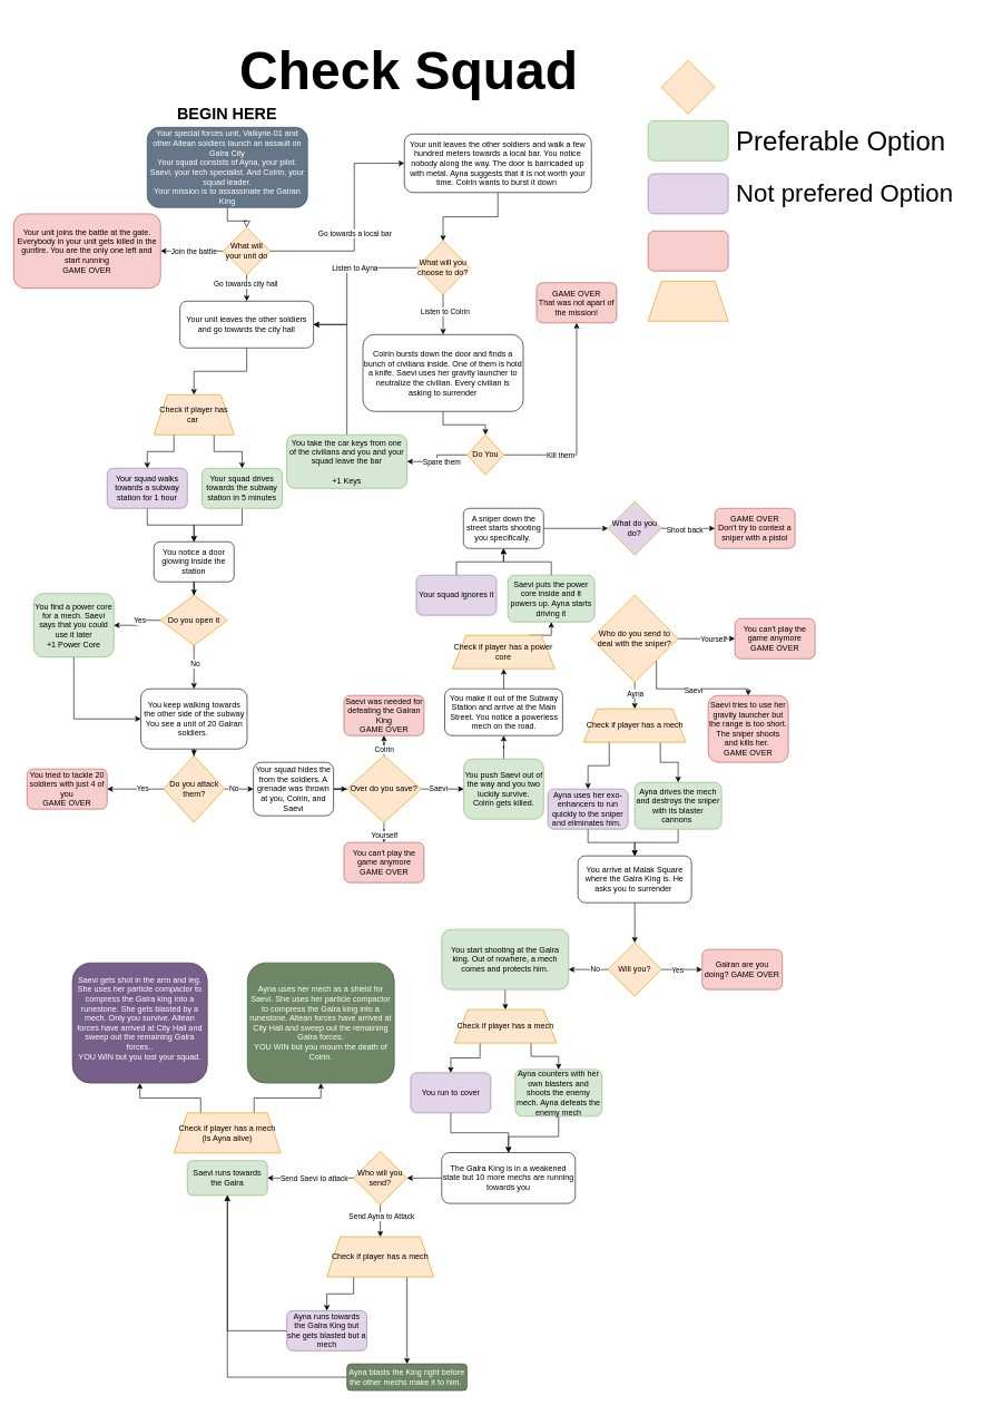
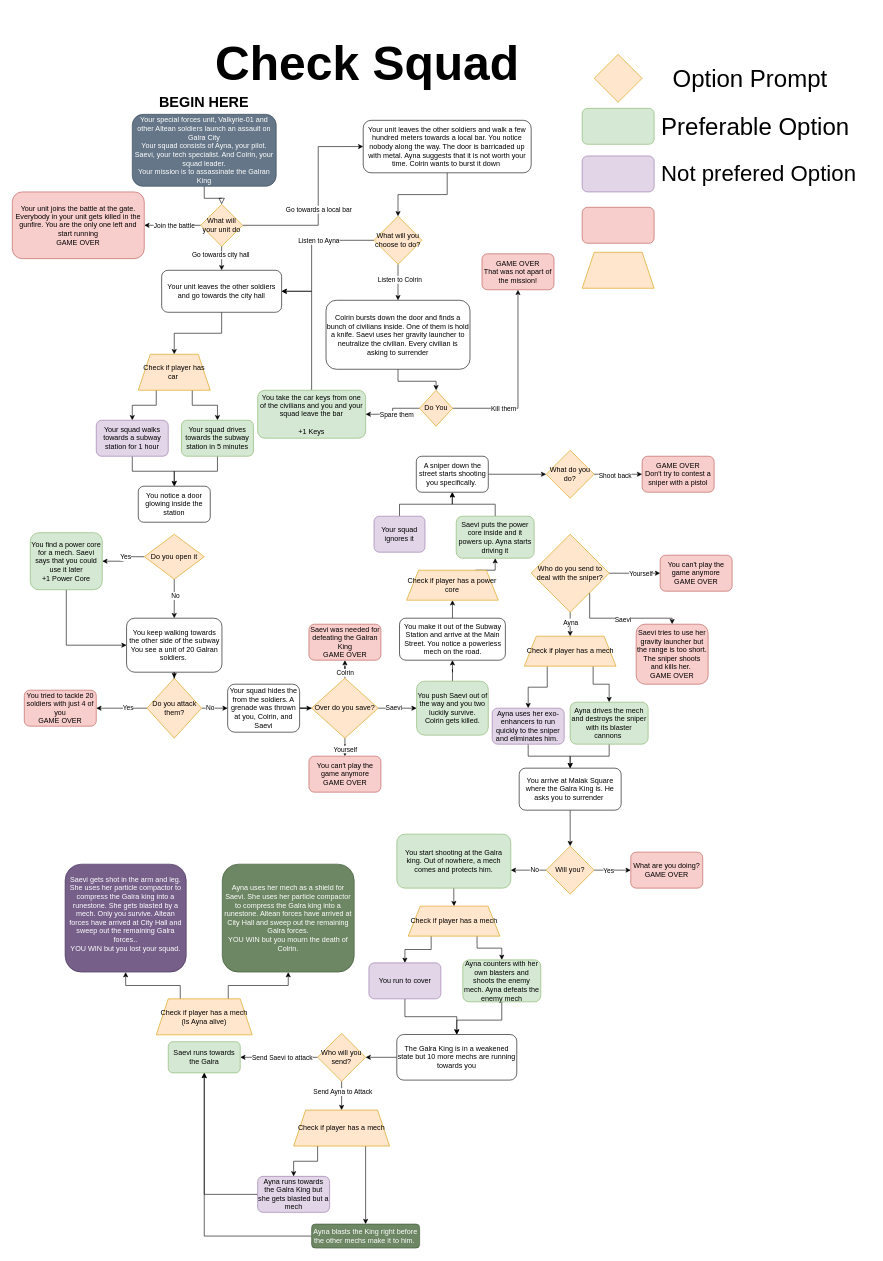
+ <mxCell id="142" value="Option Prompt" style="text;html=1;strokeColor=none;fillColor=none;align=center;verticalAlign=middle;whiteSpace=wrap;rounded=0;fontFamily=Helvetica;fontSize=40;" vertex="1" parent="1"><mxGeometry x="1100" y="105" width="300" height="50" as="geometry" /></mxCell>
- <mxCell id="80" value="What do you do?" style="rhombus;whiteSpace=wrap;html=1;fillColor=#e1d5e7;strokeColor=#d79b00;fontFamily=Helvetica;" parent="1" vertex="1"><mxGeometry x="910" y="750" width="80" height="80" as="geometry" /></mxCell>
+ <mxCell id="80" value="What do you do?" style="rhombus;whiteSpace=wrap;html=1;fillColor=#ffe6cc;strokeColor=#d79b00;fontFamily=Helvetica;" parent="1" vertex="1"><mxGeometry x="910" y="750" width="80" height="80" as="geometry" /></mxCell>
- <mxCell id="38" style="edgeStyle=orthogonalEdgeStyle;rounded=0;orthogonalLoop=1;jettySize=auto;html=1;entryX=0.5;entryY=0;entryDx=0;entryDy=0;fontFamily=Helvetica;" parent="1" source="39" target="44" edge="1"><mxGeometry relative="1" as="geometry" /></mxCell>
- <mxCell id="73" value="Your squad ignores it" style="rounded=1;whiteSpace=wrap;html=1;fillColor=#e1d5e7;strokeColor=#9673a6;fontFamily=Helvetica;" parent="1" vertex="1"><mxGeometry x="623" y="860" width="120" height="60" as="geometry" /></mxCell>
+ <mxCell id="73" value="Your squad ignores it" style="rounded=1;whiteSpace=wrap;html=1;fillColor=#e1d5e7;strokeColor=#9673a6;fontFamily=Helvetica;" parent="1" vertex="1"><mxGeometry x="623" y="860" width="85" height="60" as="geometry" /></mxCell>
- <mxCell id="98" value="Galran are you doing? GAME OVER" style="rounded=1;whiteSpace=wrap;html=1;fillColor=#f8cecc;strokeColor=#b85450;fontFamily=Helvetica;" parent="1" vertex="1"><mxGeometry x="1051" y="1420" width="120" height="60" as="geometry" /></mxCell>
+ <mxCell id="98" value="What are you doing? GAME OVER" style="rounded=1;whiteSpace=wrap;html=1;fillColor=#f8cecc;strokeColor=#b85450;fontFamily=Helvetica;" parent="1" vertex="1"><mxGeometry x="1051" y="1420" width="120" height="60" as="geometry" /></mxCell>
